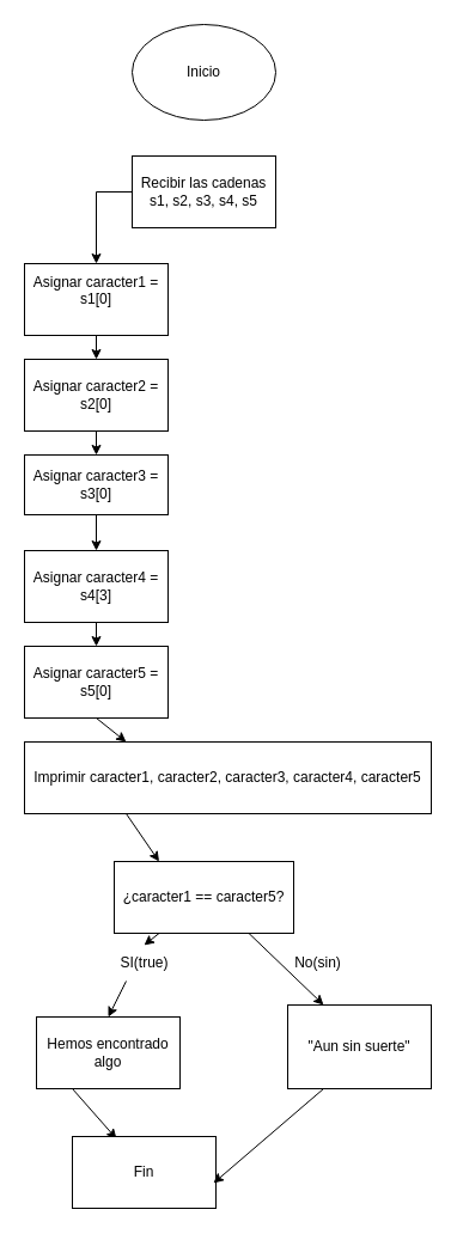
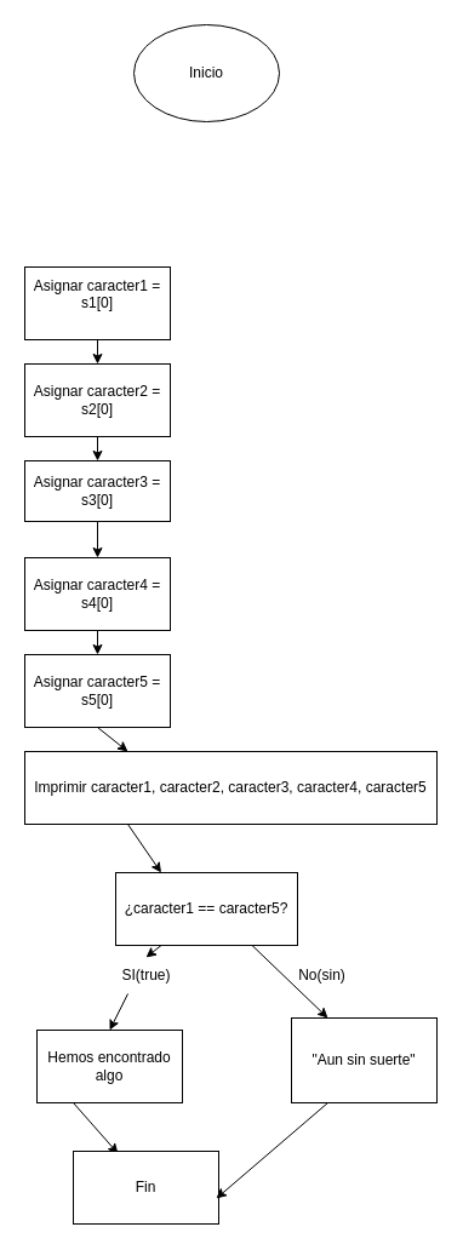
- <mxCell id="4" value="Recibir las cadenas s1, s2, s3, s4, s5" style="whiteSpace=wrap;html=1;" vertex="1" parent="1"><mxGeometry x="110" y="130" width="120" height="60" as="geometry" /></mxCell>
- <mxCell id="3" style="edgeStyle=orthogonalEdgeStyle;rounded=0;orthogonalLoop=1;jettySize=auto;html=1;exitX=0;exitY=0.5;exitDx=0;exitDy=0;entryX=0.5;entryY=0;entryDx=0;entryDy=0;" edge="1" parent="1" source="4" target="6"><mxGeometry relative="1" as="geometry" /></mxCell>
- <mxCell id="12" value="Asignar caracter4 = s4[3]" style="whiteSpace=wrap;html=1;" vertex="1" parent="1"><mxGeometry x="20" y="460" width="120" height="60" as="geometry" /></mxCell>
+ <mxCell id="12" value="Asignar caracter4 = s4[0]" style="whiteSpace=wrap;html=1;" vertex="1" parent="1"><mxGeometry x="20" y="460" width="120" height="60" as="geometry" /></mxCell>
